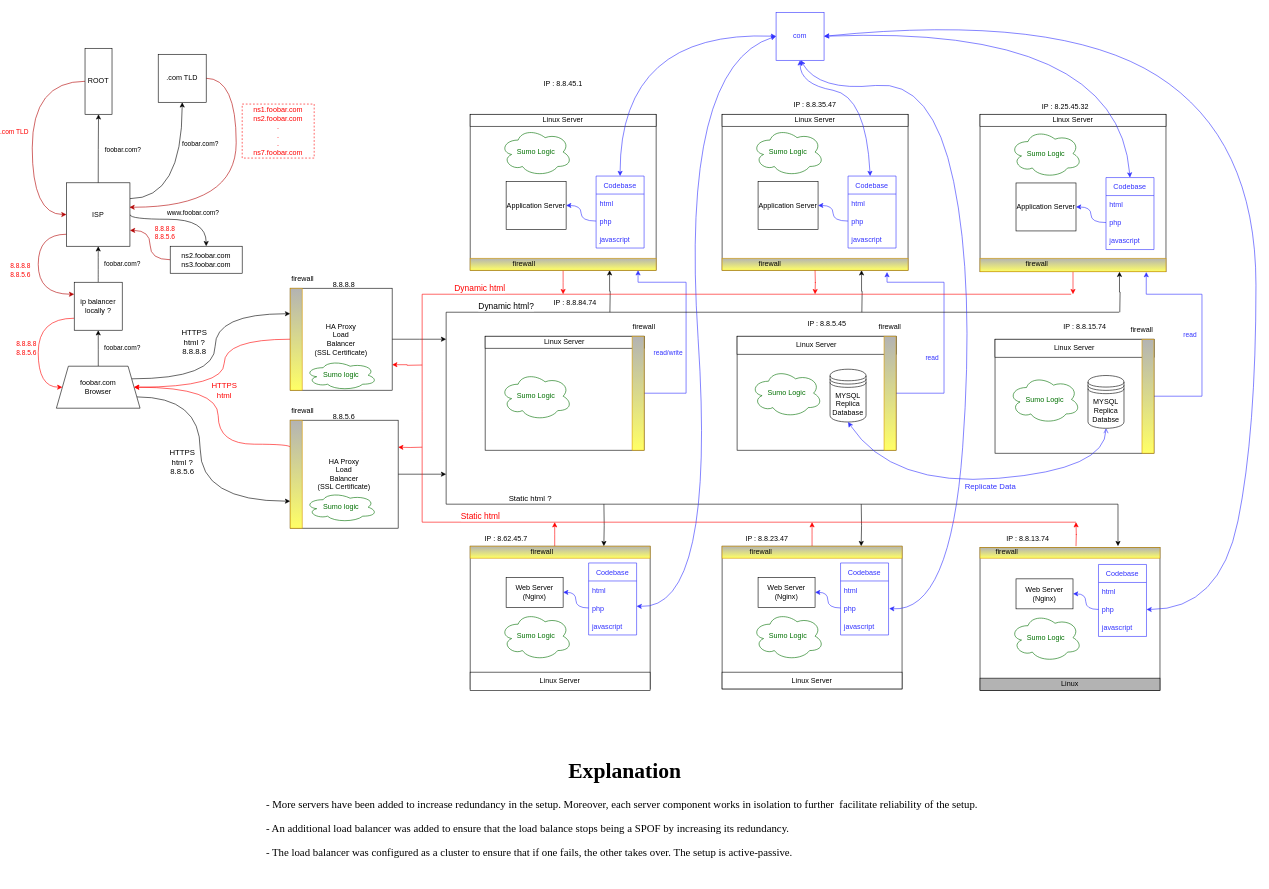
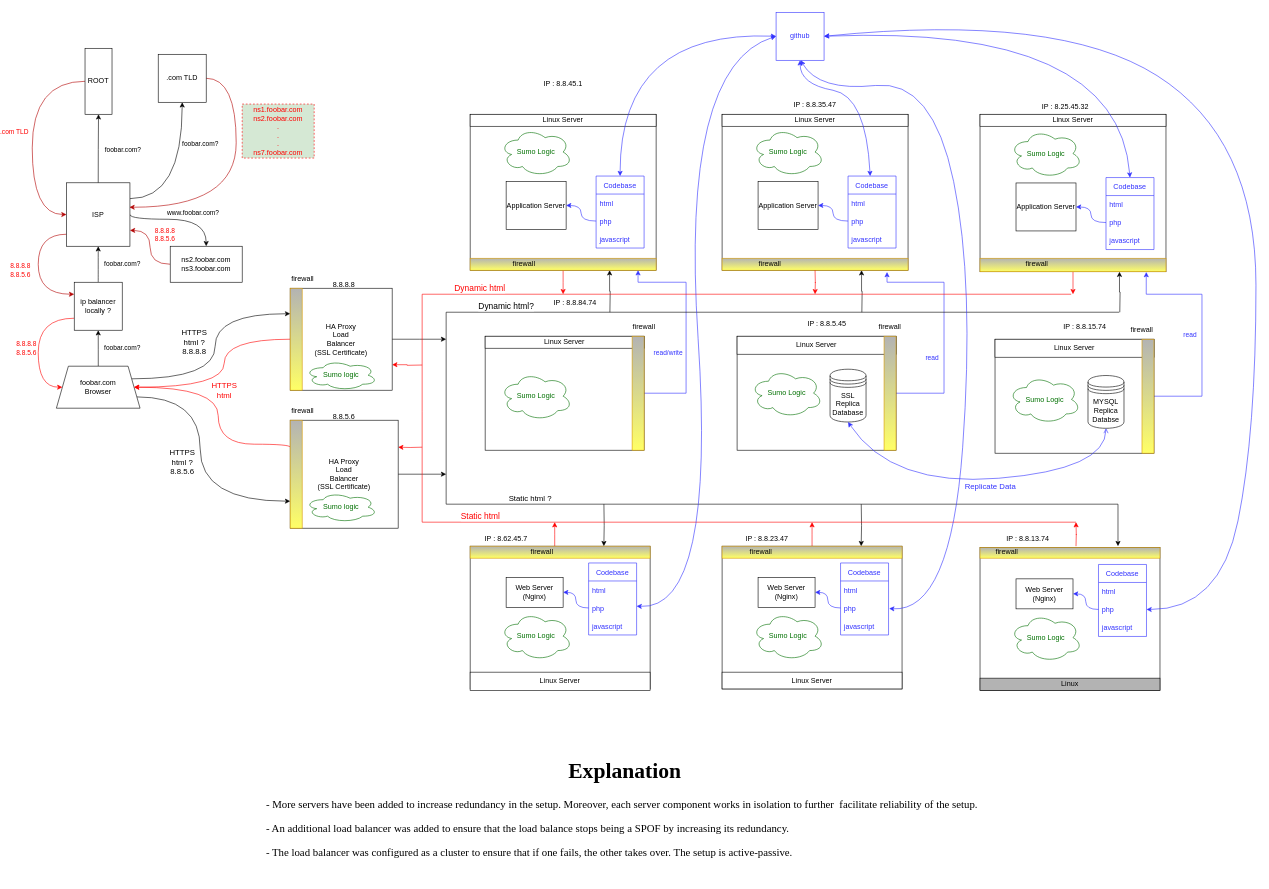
- <mxCell id="25" value="com" style="whiteSpace=wrap;html=1;aspect=fixed;fontColor=#3333FF;strokeColor=#3333FF;" parent="1" vertex="1"><mxGeometry x="1260" y="20" width="80" height="80" as="geometry" /></mxCell>
+ <mxCell id="25" value="github" style="whiteSpace=wrap;html=1;aspect=fixed;fontColor=#3333FF;strokeColor=#3333FF;" parent="1" vertex="1"><mxGeometry x="1260" y="20" width="80" height="80" as="geometry" /></mxCell>
- <mxCell id="15" value="ns1.foobar.com&lt;br&gt;ns2.foobar.com&lt;br&gt;.&lt;br&gt;.&lt;br&gt;.&lt;br&gt;ns7.foobar.com" style="rounded=0;whiteSpace=wrap;html=1;dashed=1;strokeColor=#FF0000;fontColor=#FF0000;" parent="1" vertex="1"><mxGeometry x="370" y="173" width="120" height="90" as="geometry" /></mxCell>
+ <mxCell id="15" value="ns1.foobar.com&lt;br&gt;ns2.foobar.com&lt;br&gt;.&lt;br&gt;.&lt;br&gt;.&lt;br&gt;ns7.foobar.com" style="rounded=0;whiteSpace=wrap;html=1;dashed=1;strokeColor=#FF0000;fontColor=#FF0000;fillColor=#d5e8d4;" parent="1" vertex="1"><mxGeometry x="370" y="173" width="120" height="90" as="geometry" /></mxCell>
- <mxCell id="20" value="ns2.foobar.com&lt;br&gt;ns3.foobar.com" style="rounded=0;whiteSpace=wrap;html=1;" parent="1" vertex="1"><mxGeometry x="250" y="410" width="120" height="45" as="geometry" /></mxCell>
+ <mxCell id="20" value="ns2.foobar.com&lt;br&gt;ns3.foobar.com" style="rounded=0;whiteSpace=wrap;html=1;" parent="1" vertex="1"><mxGeometry x="250" y="410" width="120" height="60" as="geometry" /></mxCell>
- <mxCell id="129" value="MYSQL&lt;br&gt;Replica&lt;br&gt;Database" style="shape=datastore;whiteSpace=wrap;html=1;" parent="1" vertex="1"><mxGeometry x="1350" y="615" width="60" height="88" as="geometry" /></mxCell>
+ <mxCell id="129" value="SSL&lt;br&gt;Replica&lt;br&gt;Database" style="shape=datastore;whiteSpace=wrap;html=1;" parent="1" vertex="1"><mxGeometry x="1350" y="615" width="60" height="88" as="geometry" /></mxCell>
